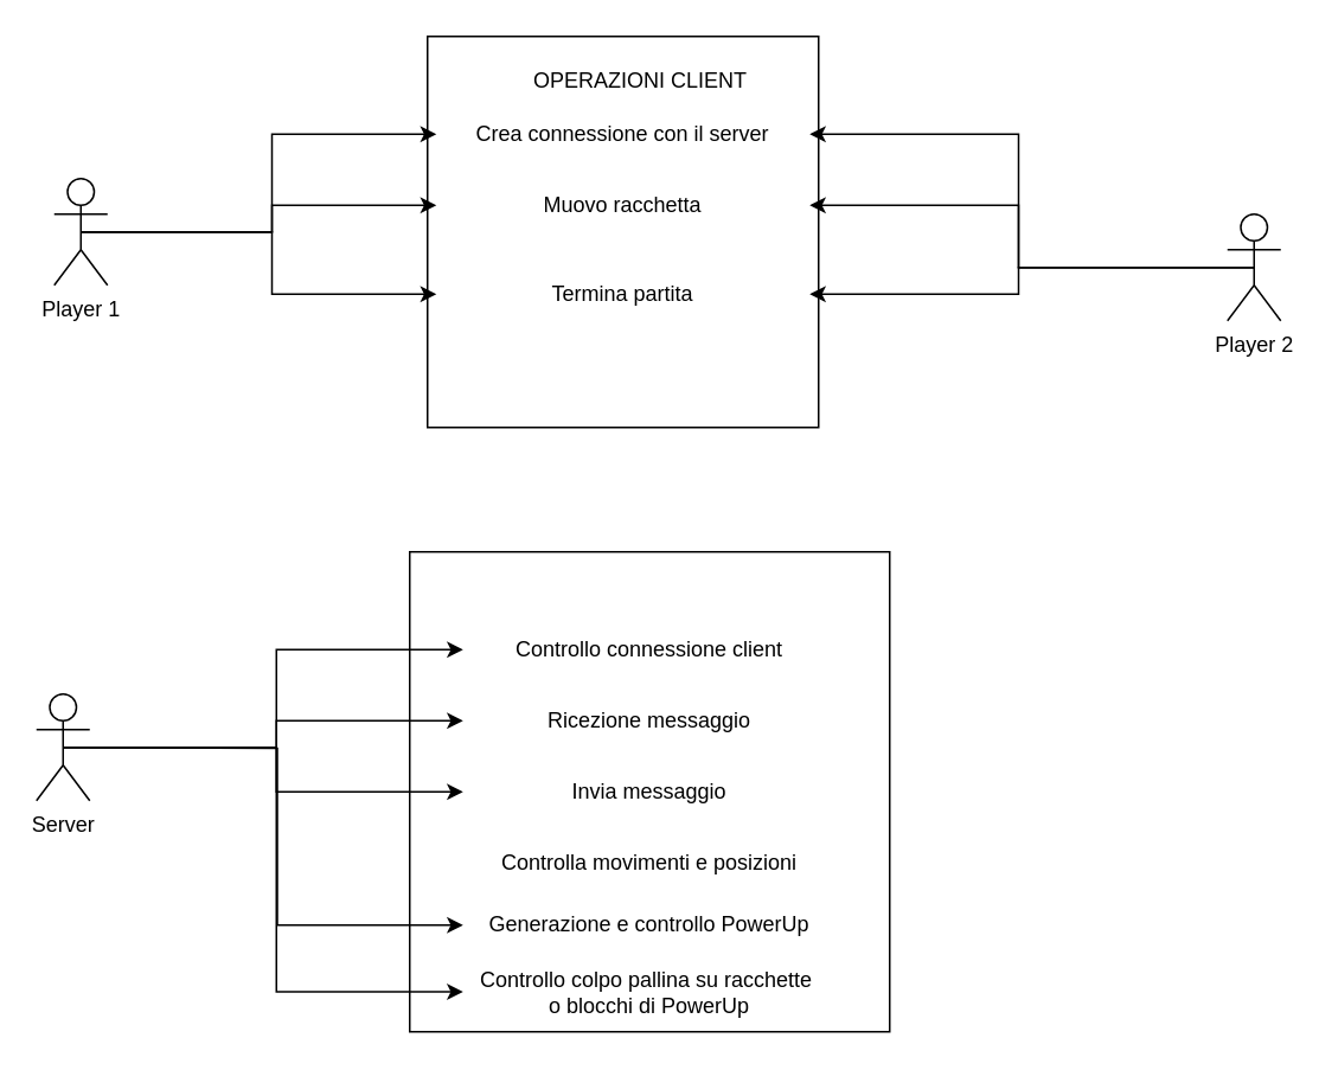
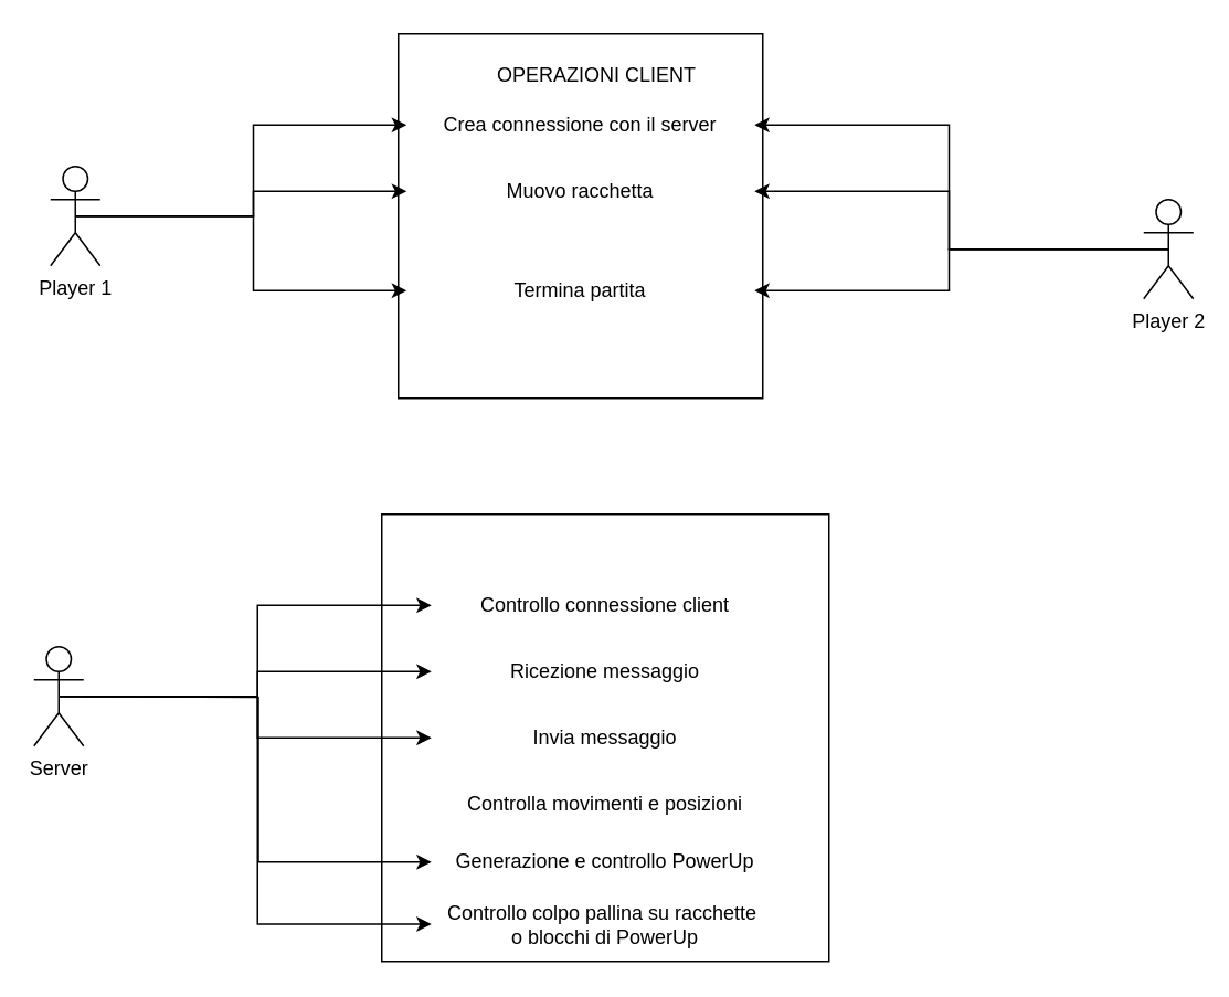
- <mxCell id="6" value="Termina partita" style="text;html=1;strokeColor=none;fillColor=none;align=center;verticalAlign=middle;whiteSpace=wrap;rounded=0;" parent="1" vertex="1"><mxGeometry x="245" y="150" width="210" height="30" as="geometry" /></mxCell>
+ <mxCell id="6" value="Termina partita" style="text;html=1;strokeColor=none;fillColor=none;align=center;verticalAlign=middle;whiteSpace=wrap;rounded=0;" parent="1" vertex="1"><mxGeometry x="245" y="160" width="210" height="30" as="geometry" /></mxCell>
